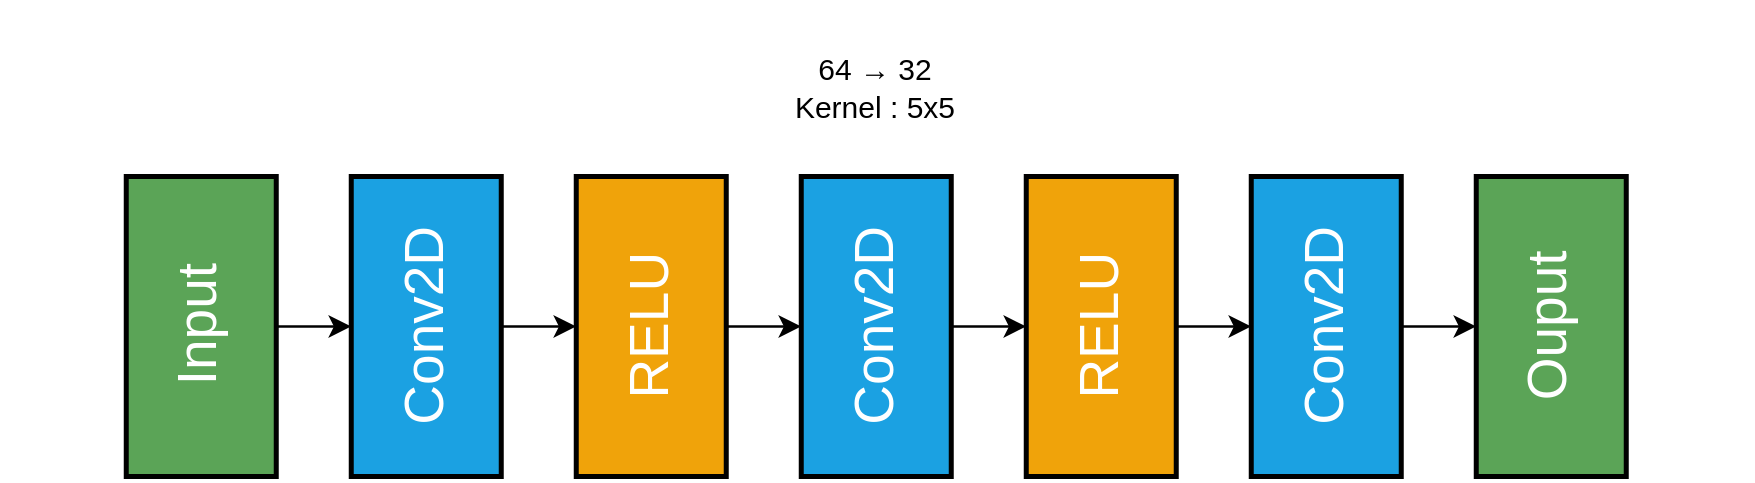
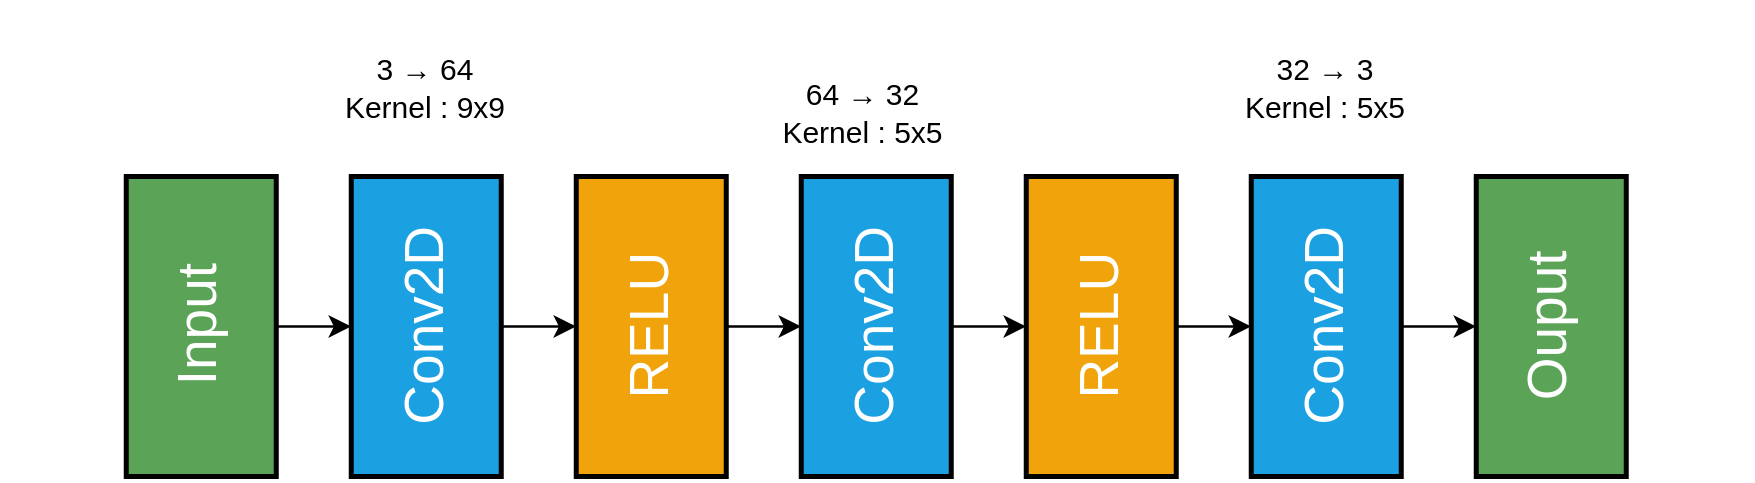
+ <mxCell id="15" value="3 → 64 Kernel : 9x9" style="text;html=1;align=center;verticalAlign=middle;whiteSpace=wrap;rounded=0;" vertex="1" parent="1"><mxGeometry x="132" y="20" width="76" height="30" as="geometry" /></mxCell>
- <mxCell id="16" value="64 → 32 Kernel : 5x5" style="text;html=1;align=center;verticalAlign=middle;whiteSpace=wrap;rounded=0;" vertex="1" parent="1"><mxGeometry x="312" y="20" width="76" height="30" as="geometry" /></mxCell>
+ <mxCell id="16" value="64 → 32 Kernel : 5x5" style="text;html=1;align=center;verticalAlign=middle;whiteSpace=wrap;rounded=0;" vertex="1" parent="1"><mxGeometry x="307" y="30" width="76" height="30" as="geometry" /></mxCell>
+ <mxCell id="17" value="32 → 3 Kernel : 5x5" style="text;html=1;align=center;verticalAlign=middle;whiteSpace=wrap;rounded=0;" vertex="1" parent="1"><mxGeometry x="492" y="20" width="76" height="30" as="geometry" /></mxCell>
